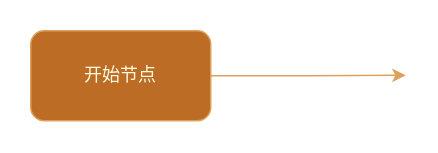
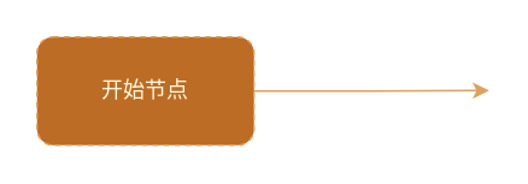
- <mxCell id="3" value="开始节点" style="rounded=1;whiteSpace=wrap;html=1;strokeColor=#DDA15E;fontColor=#FEFAE0;fillColor=#BC6C25;labelBackgroundColor=none;" vertex="1" parent="1"><mxGeometry x="20" y="20" width="120" height="60" as="geometry" /></mxCell>
+ <mxCell id="3" value="开始节点" style="rounded=1;whiteSpace=wrap;html=1;strokeColor=#DDA15E;fontColor=#FEFAE0;fillColor=#BC6C25;labelBackgroundColor=none;dashed=1;" vertex="1" parent="1"><mxGeometry x="20" y="20" width="120" height="60" as="geometry" /></mxCell>
